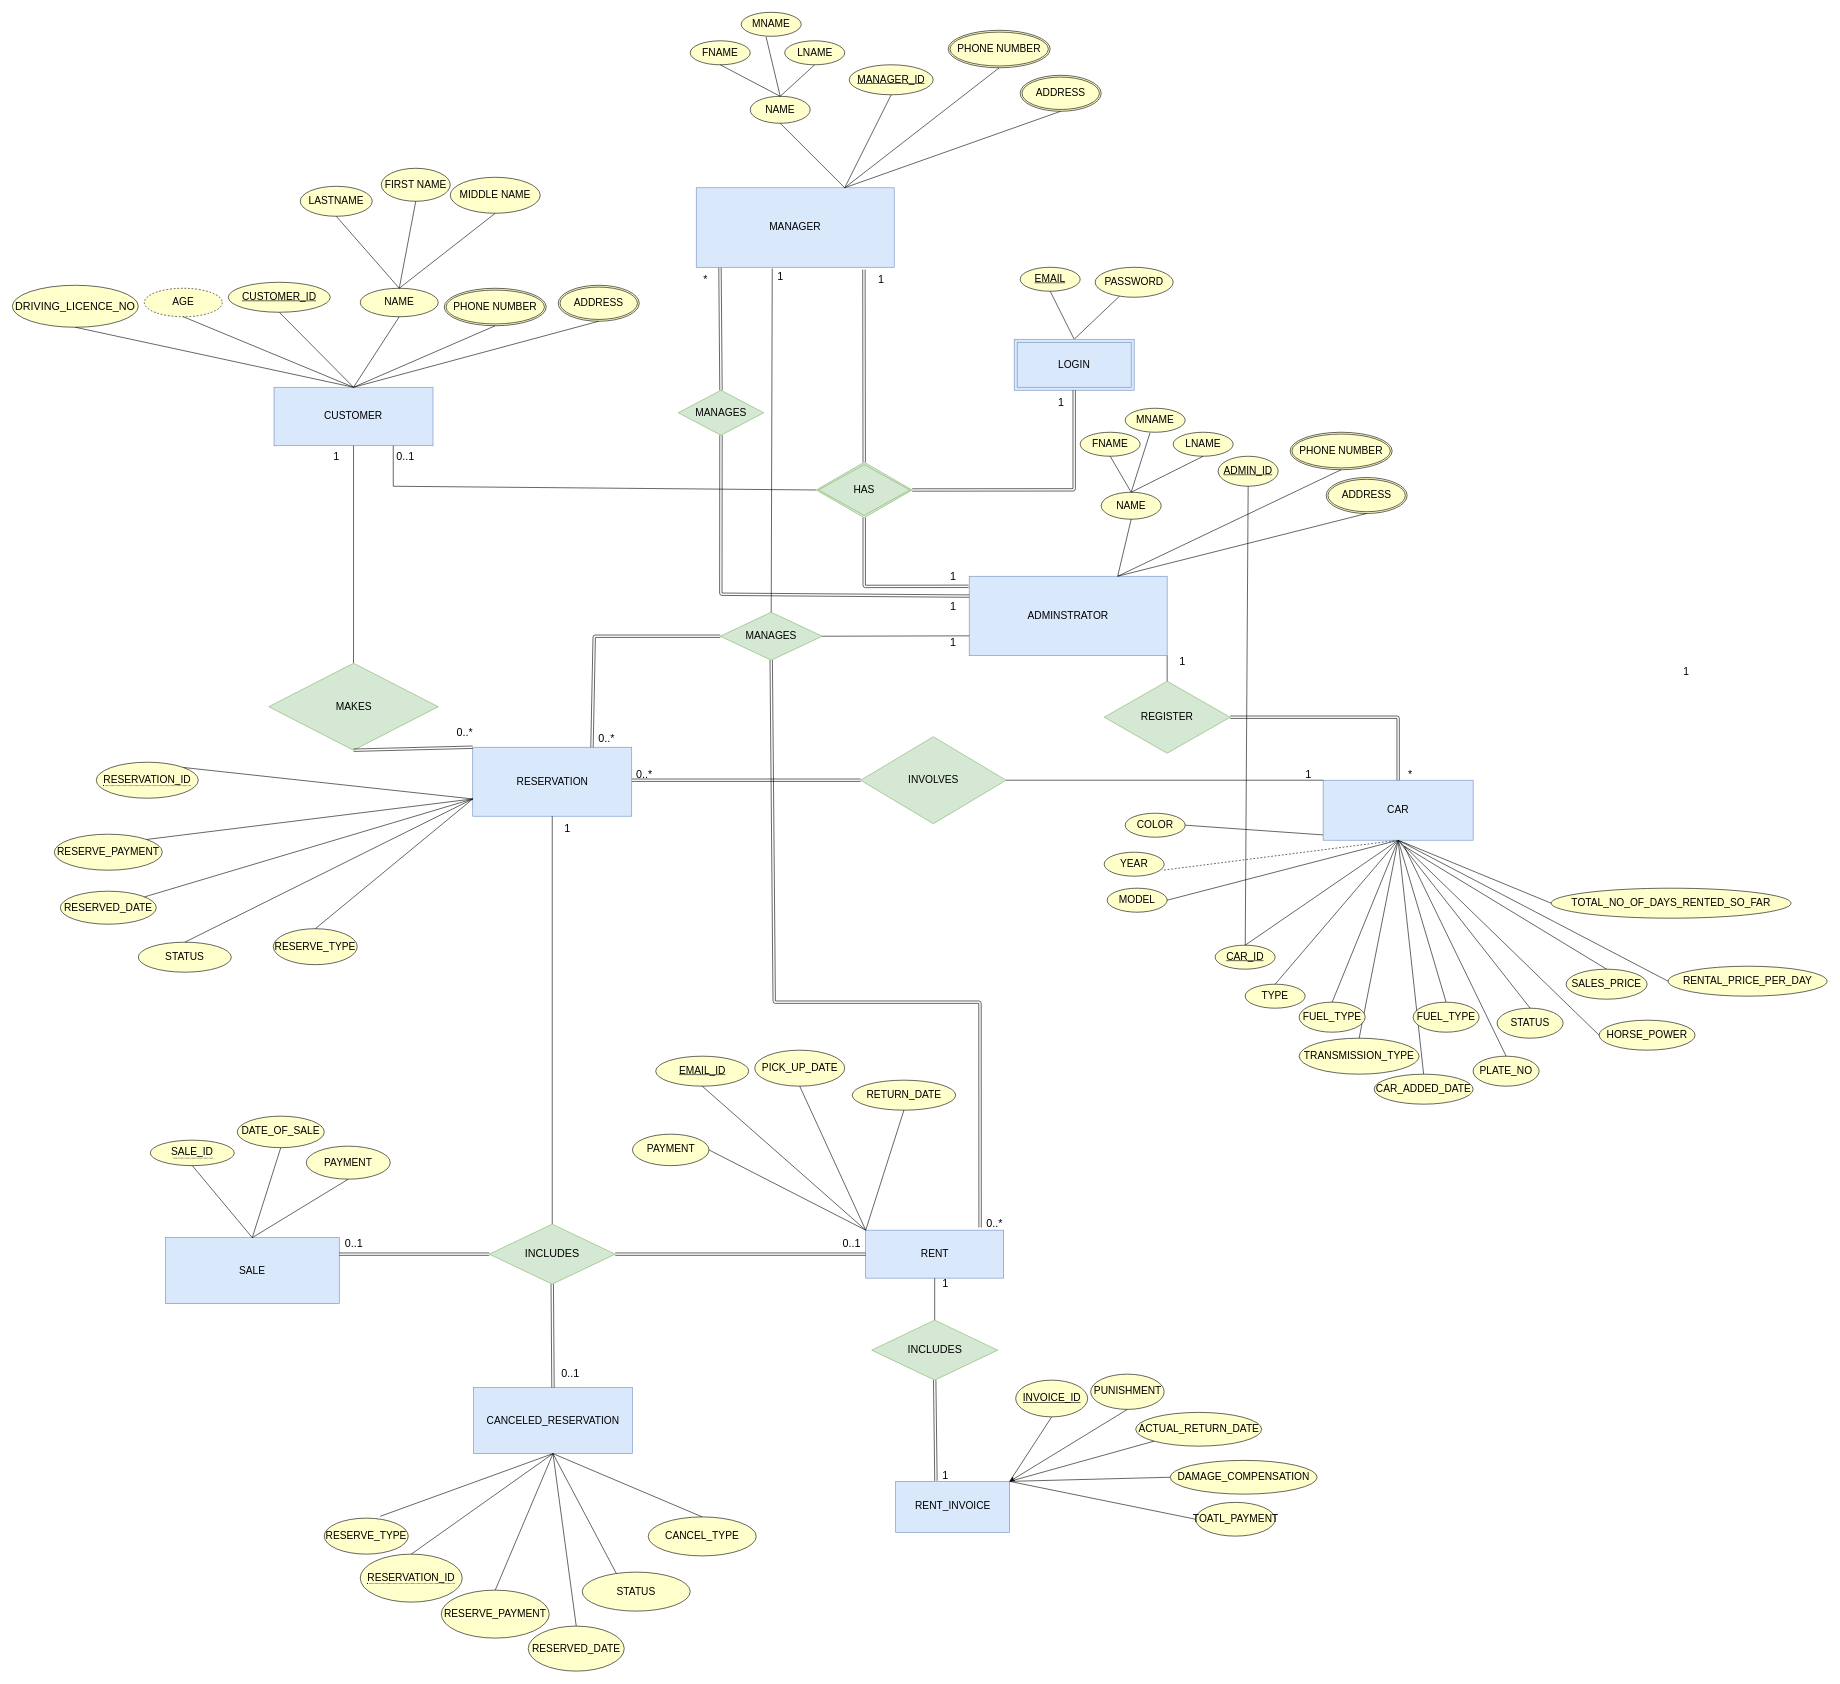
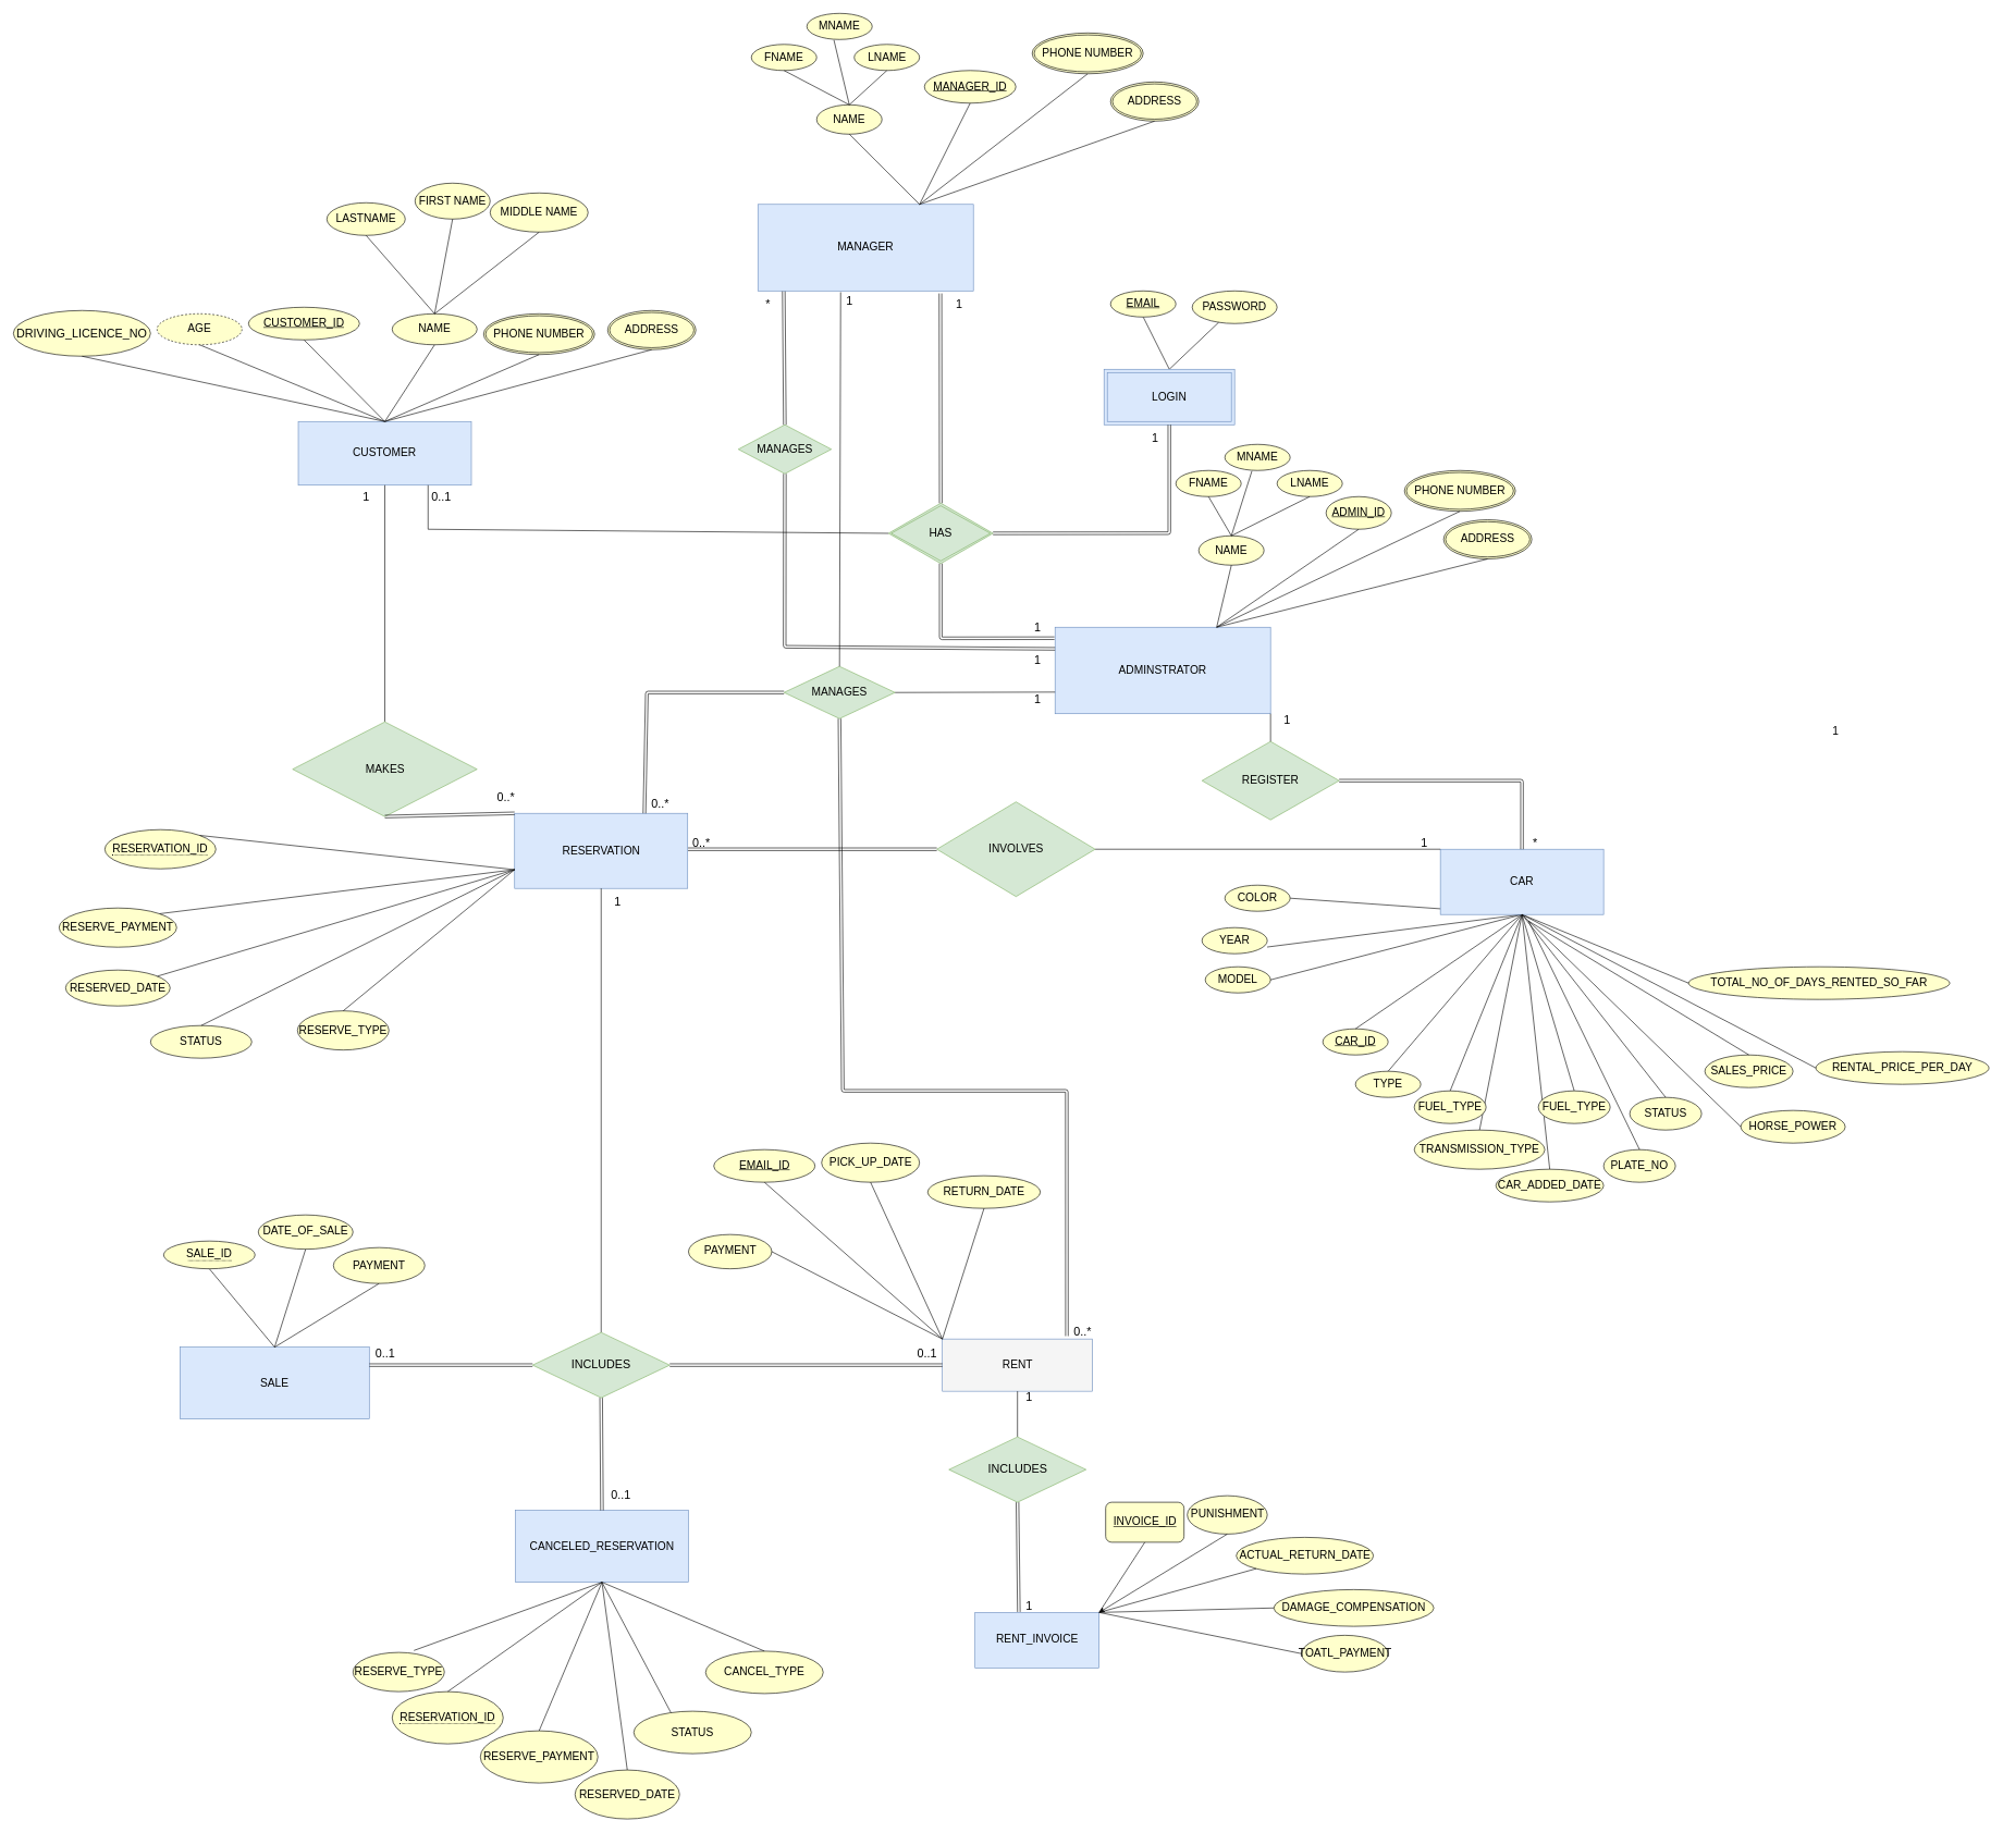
- <mxCell id="41" value="" style="endArrow=none;html=1;rounded=0;exitX=0.5;exitY=1;exitDx=0;exitDy=0;fontSize=17;" parent="1" source="38" target="79" edge="1"><mxGeometry relative="1" as="geometry"><mxPoint x="1560" y="960" as="sourcePoint" /><mxPoint x="1720" y="960" as="targetPoint" /></mxGeometry></mxCell>
+ <mxCell id="41" value="" style="endArrow=none;html=1;rounded=0;exitX=0.5;exitY=1;exitDx=0;exitDy=0;entryX=0.75;entryY=0;entryDx=0;entryDy=0;fontSize=17;" parent="1" source="38" target="5" edge="1"><mxGeometry relative="1" as="geometry"><mxPoint x="1560" y="960" as="sourcePoint" /><mxPoint x="1720" y="960" as="targetPoint" /></mxGeometry></mxCell>
- <mxCell id="86" value="" style="endArrow=none;html=1;rounded=0;fontSize=17;exitX=0.998;exitY=0.744;exitDx=0;exitDy=0;exitPerimeter=0;entryX=0.5;entryY=1;entryDx=0;entryDy=0;fillColor=#FFFFCC;dashed=1;" parent="1" source="82" target="93" edge="1"><mxGeometry relative="1" as="geometry"><mxPoint x="2235" y="1390" as="sourcePoint" /><mxPoint x="2335" y="1400" as="targetPoint" /></mxGeometry></mxCell>
+ <mxCell id="86" value="" style="endArrow=none;html=1;rounded=0;fontSize=17;exitX=0.998;exitY=0.744;exitDx=0;exitDy=0;exitPerimeter=0;entryX=0.5;entryY=1;entryDx=0;entryDy=0;fillColor=#FFFFCC;" parent="1" source="82" target="93" edge="1"><mxGeometry relative="1" as="geometry"><mxPoint x="2235" y="1390" as="sourcePoint" /><mxPoint x="2335" y="1400" as="targetPoint" /></mxGeometry></mxCell>
- <mxCell id="2" value="RENT" style="whiteSpace=wrap;html=1;align=center;direction=west;fillColor=#DAE8FC;strokeColor=#6C8EBF;fontSize=17;" parent="1" vertex="1"><mxGeometry x="1442.5" y="2050" width="230" height="80" as="geometry" /></mxCell>
+ <mxCell id="2" value="RENT" style="whiteSpace=wrap;html=1;align=center;direction=west;fillColor=#f5f5f5;strokeColor=#6C8EBF;fontSize=17;" parent="1" vertex="1"><mxGeometry x="1442.5" y="2050" width="230" height="80" as="geometry" /></mxCell>
- <mxCell id="64" value="&lt;span lang=&quot;EN-US&quot; class=&quot;TextRun SCXW266080610 BCX8&quot; style=&quot;animation: 0s ease 0s 1 normal none running none ; appearance: none ; backface-visibility: visible ; background: none 0% 0% / auto repeat scroll padding-box border-box rgba(0 , 0 , 0 , 0) ; border: 0px none rgb(0 , 0 , 0) ; border-collapse: separate ; border-spacing: 0px ; border-radius: 0px ; box-shadow: none ; box-sizing: content-box ; caption-side: top ; clear: none ; clip: auto ; content: normal ; cursor: text ; direction: ltr ; display: inline ; empty-cells: show ; float: none ; font-family: &amp;#34;wordvisi_msfontservice&amp;#34; , &amp;#34;calibri&amp;#34; , &amp;#34;calibri_embeddedfont&amp;#34; , &amp;#34;calibri_msfontservice&amp;#34; , sans-serif ; font-size: 14.667px ; height: auto ; line-height: 19.425px ; list-style: outside none disc ; margin: 0px ; max-height: none ; max-width: none ; min-height: 0px ; min-width: 0px ; opacity: 1 ; outline: rgb(0 , 0 , 0) none 0px ; overflow: visible ; overflow-wrap: break-word ; padding: 0px ; perspective: none ; perspective-origin: 0px 0px ; position: static ; resize: none ; speak: normal ; table-layout: auto ; text-align: left ; text-decoration: none ; text-overflow: clip ; text-shadow: none ; transform: none ; transform-origin: 0px 0px ; transform-style: flat ; transition: all 0s ease 0s ; unicode-bidi: normal ; vertical-align: baseline ; visibility: visible ; width: auto ; word-break: normal ; z-index: auto ; zoom: 1&quot;&gt;&lt;span class=&quot;NormalTextRun SpellingErrorV2Themed SpellingErrorHighlight SCXW266080610 BCX8&quot; style=&quot;font-size: 17px&quot;&gt;INVOICE_ID&lt;/span&gt;&lt;/span&gt;" style="ellipse;whiteSpace=wrap;html=1;align=center;fontStyle=4;fontSize=17;fillColor=#FFFFCC;" parent="1" vertex="1"><mxGeometry x="1692.5" y="2300" width="120" height="61.25" as="geometry" /></mxCell>
+ <mxCell id="64" value="&lt;span lang=&quot;EN-US&quot; class=&quot;TextRun SCXW266080610 BCX8&quot; style=&quot;animation: 0s ease 0s 1 normal none running none ; appearance: none ; backface-visibility: visible ; background: none 0% 0% / auto repeat scroll padding-box border-box rgba(0 , 0 , 0 , 0) ; border: 0px none rgb(0 , 0 , 0) ; border-collapse: separate ; border-spacing: 0px ; border-radius: 0px ; box-shadow: none ; box-sizing: content-box ; caption-side: top ; clear: none ; clip: auto ; content: normal ; cursor: text ; direction: ltr ; display: inline ; empty-cells: show ; float: none ; font-family: &amp;#34;wordvisi_msfontservice&amp;#34; , &amp;#34;calibri&amp;#34; , &amp;#34;calibri_embeddedfont&amp;#34; , &amp;#34;calibri_msfontservice&amp;#34; , sans-serif ; font-size: 14.667px ; height: auto ; line-height: 19.425px ; list-style: outside none disc ; margin: 0px ; max-height: none ; max-width: none ; min-height: 0px ; min-width: 0px ; opacity: 1 ; outline: rgb(0 , 0 , 0) none 0px ; overflow: visible ; overflow-wrap: break-word ; padding: 0px ; perspective: none ; perspective-origin: 0px 0px ; position: static ; resize: none ; speak: normal ; table-layout: auto ; text-align: left ; text-decoration: none ; text-overflow: clip ; text-shadow: none ; transform: none ; transform-origin: 0px 0px ; transform-style: flat ; transition: all 0s ease 0s ; unicode-bidi: normal ; vertical-align: baseline ; visibility: visible ; width: auto ; word-break: normal ; z-index: auto ; zoom: 1&quot;&gt;&lt;span class=&quot;NormalTextRun SpellingErrorV2Themed SpellingErrorHighlight SCXW266080610 BCX8&quot; style=&quot;font-size: 17px&quot;&gt;INVOICE_ID&lt;/span&gt;&lt;/span&gt;" style="whiteSpace=wrap;html=1;align=center;fontStyle=4;fontSize=17;fillColor=#FFFFCC;rounded=1;" parent="1" vertex="1"><mxGeometry x="1692.5" y="2300" width="120" height="61.25" as="geometry" /></mxCell>
